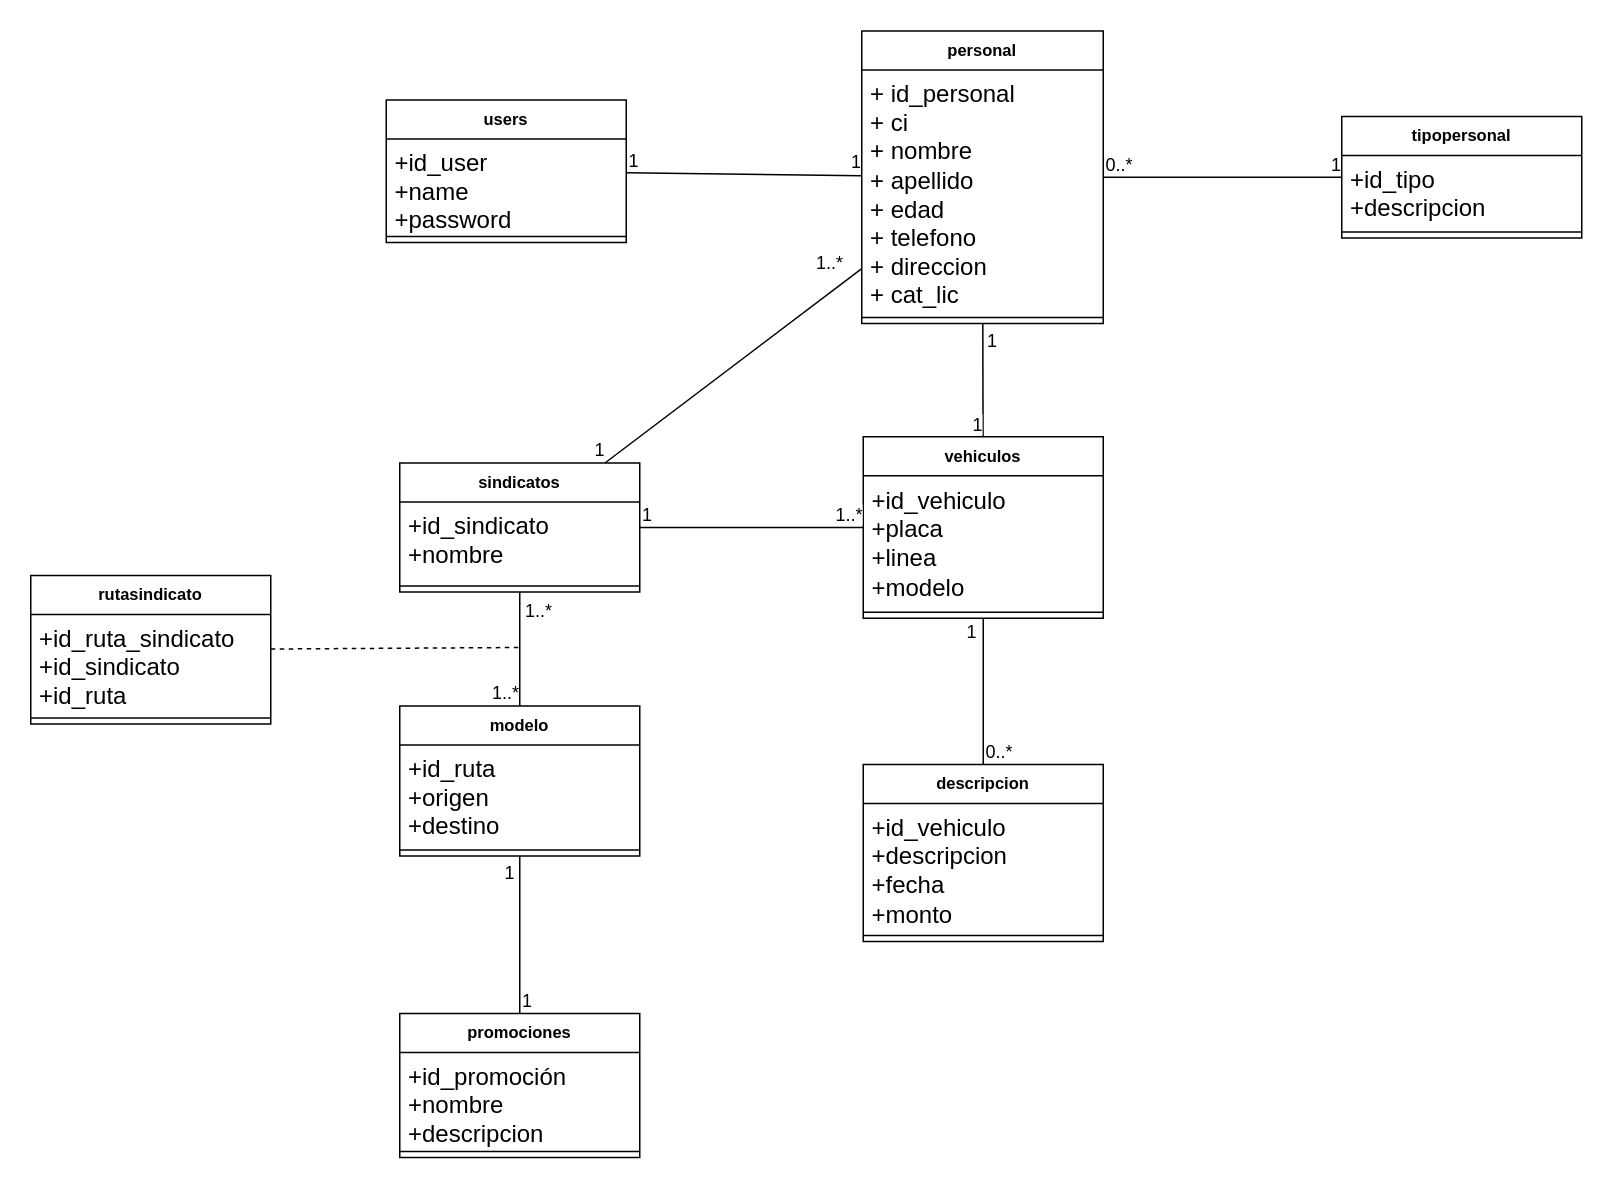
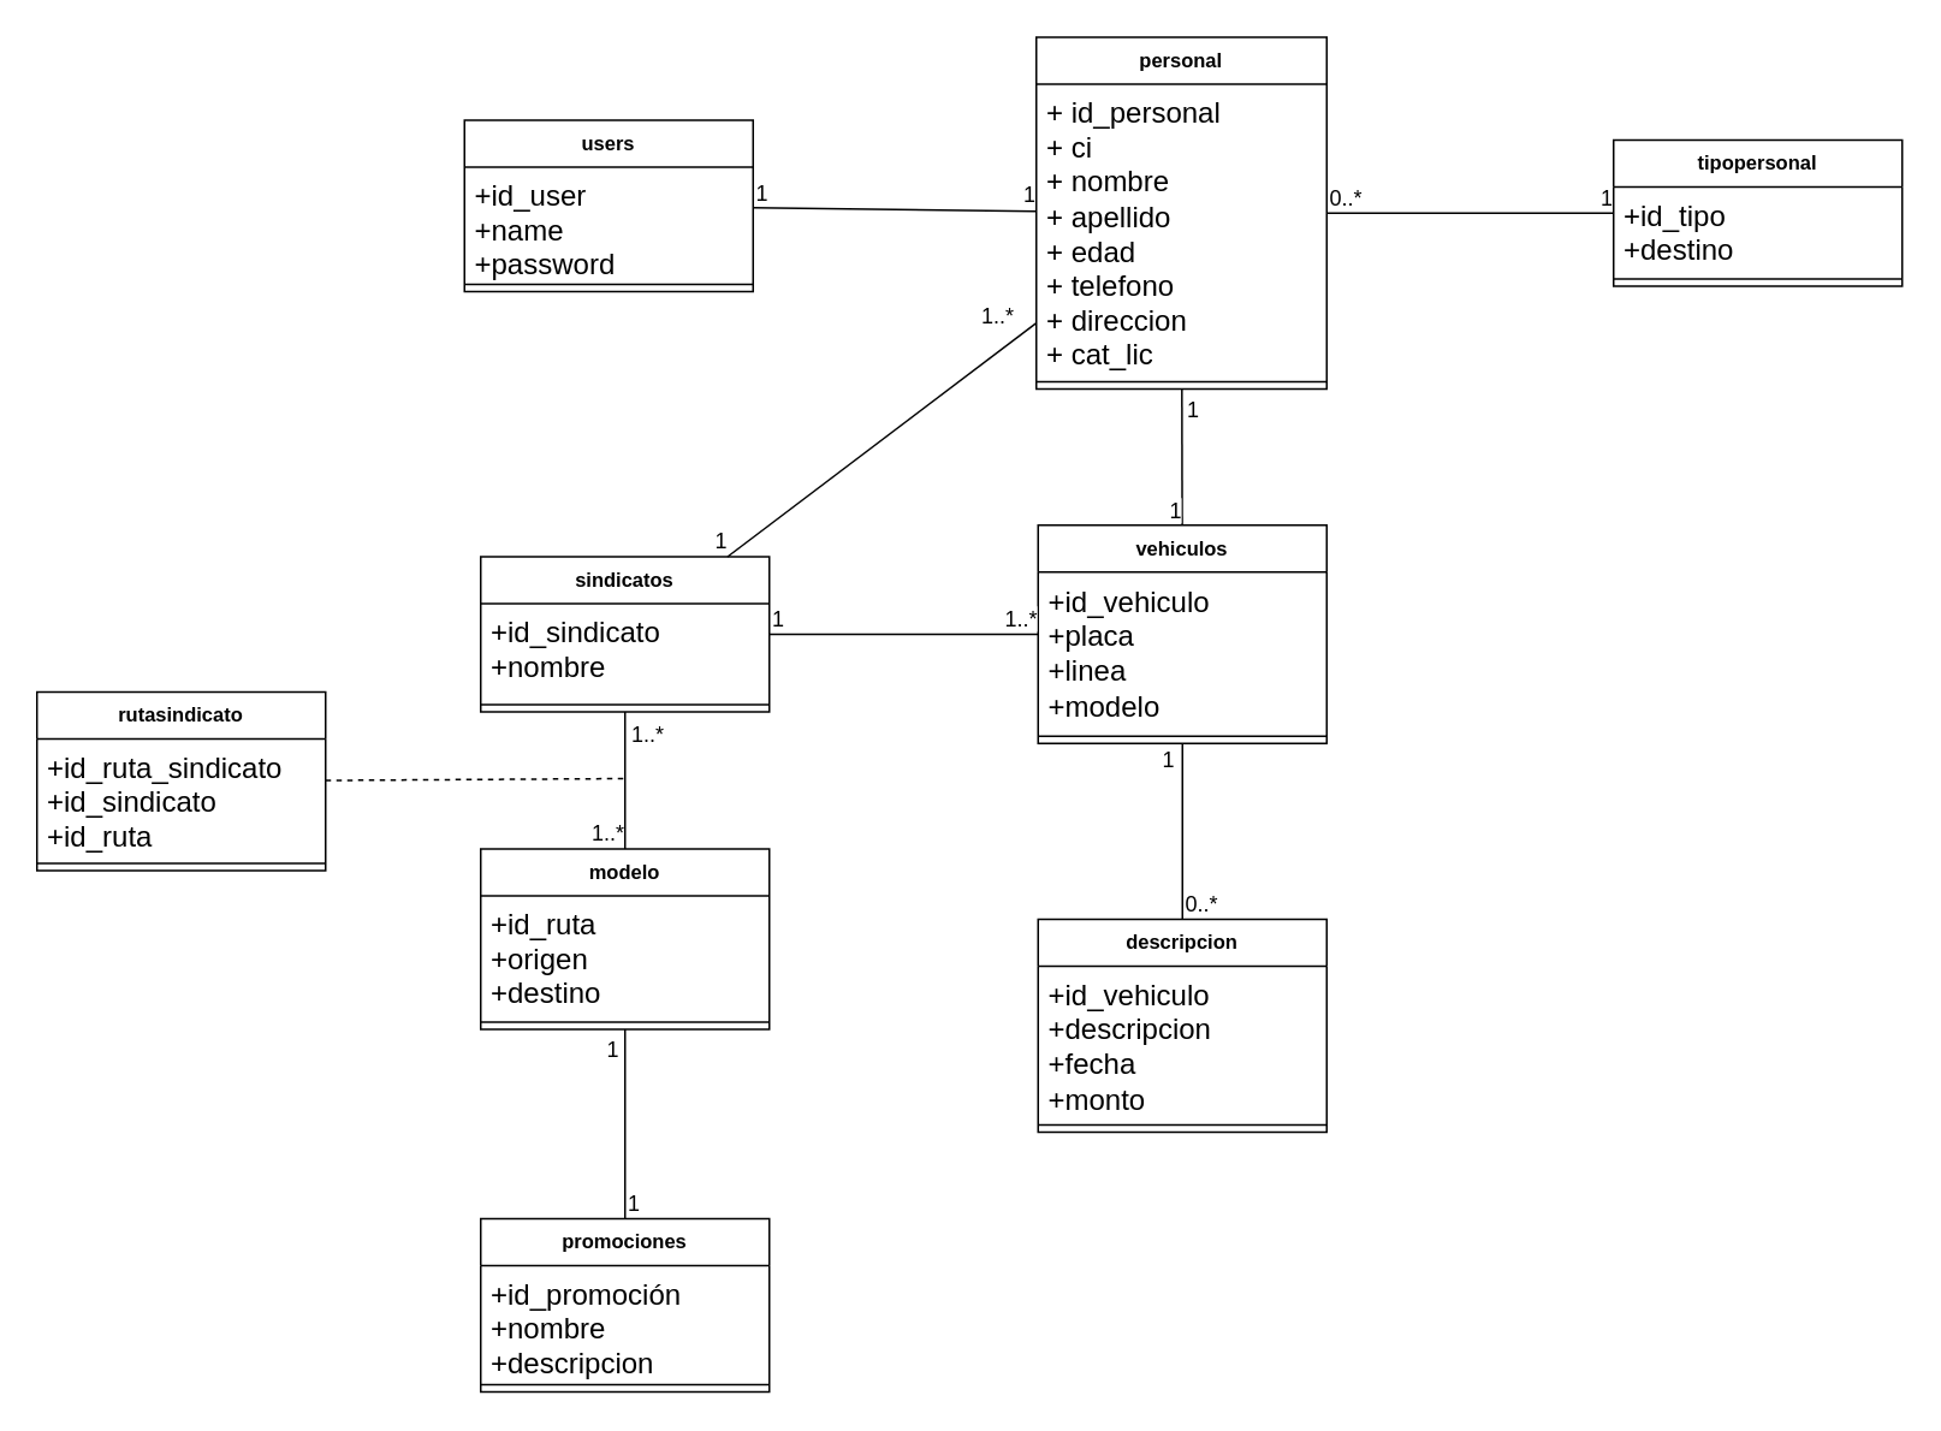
- <mxCell id="6" value="+id_tipo&lt;br&gt;+descripcion" style="text;strokeColor=none;fillColor=none;align=left;verticalAlign=top;spacingLeft=4;spacingRight=4;overflow=hidden;rotatable=0;points=[[0,0.5],[1,0.5]];portConstraint=eastwest;whiteSpace=wrap;html=1;fontSize=16;fontFamily=Helvetica;fontColor=default;" parent="5" vertex="1"><mxGeometry y="26" width="160" height="47" as="geometry" /></mxCell>
+ <mxCell id="6" value="+id_tipo&lt;br&gt;+destino" style="text;strokeColor=none;fillColor=none;align=left;verticalAlign=top;spacingLeft=4;spacingRight=4;overflow=hidden;rotatable=0;points=[[0,0.5],[1,0.5]];portConstraint=eastwest;whiteSpace=wrap;html=1;fontSize=16;fontFamily=Helvetica;fontColor=default;" parent="5" vertex="1"><mxGeometry y="26" width="160" height="47" as="geometry" /></mxCell>
